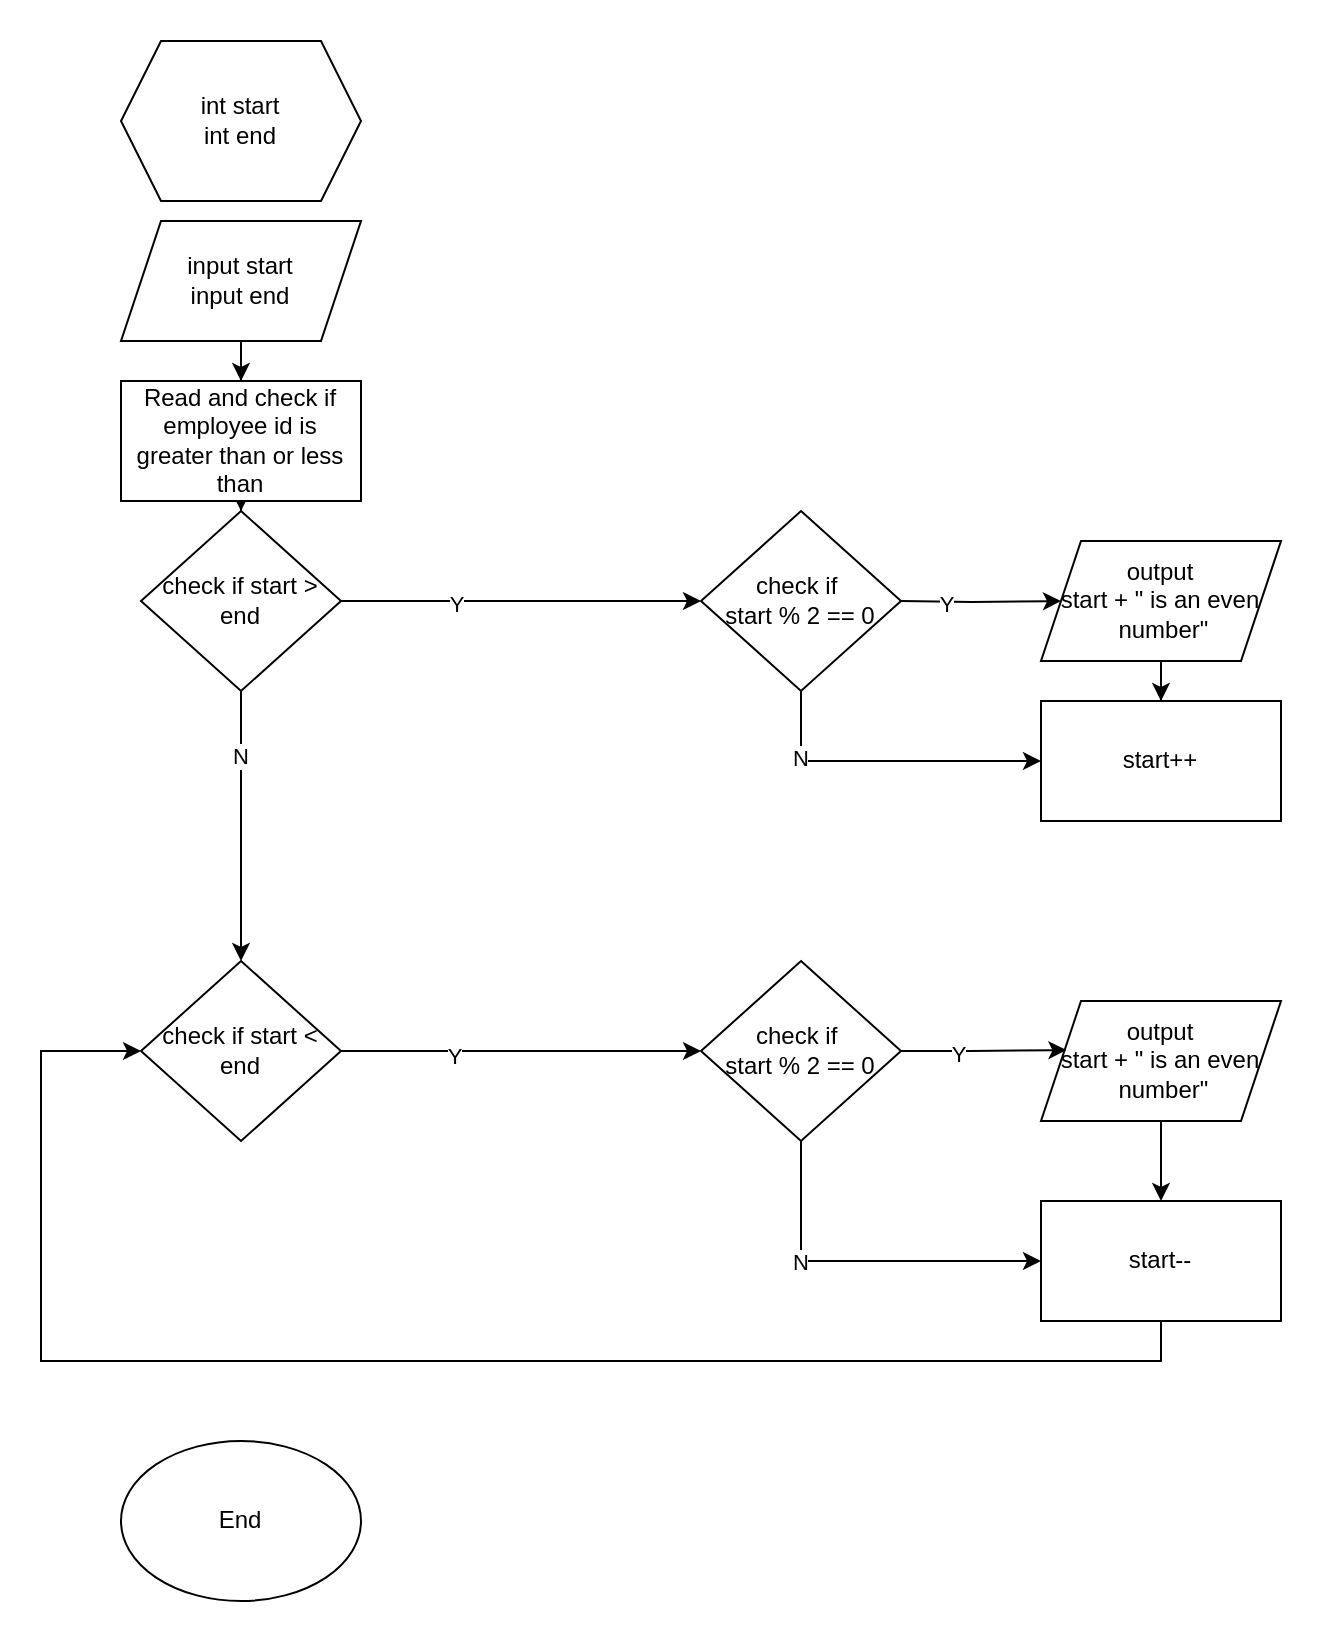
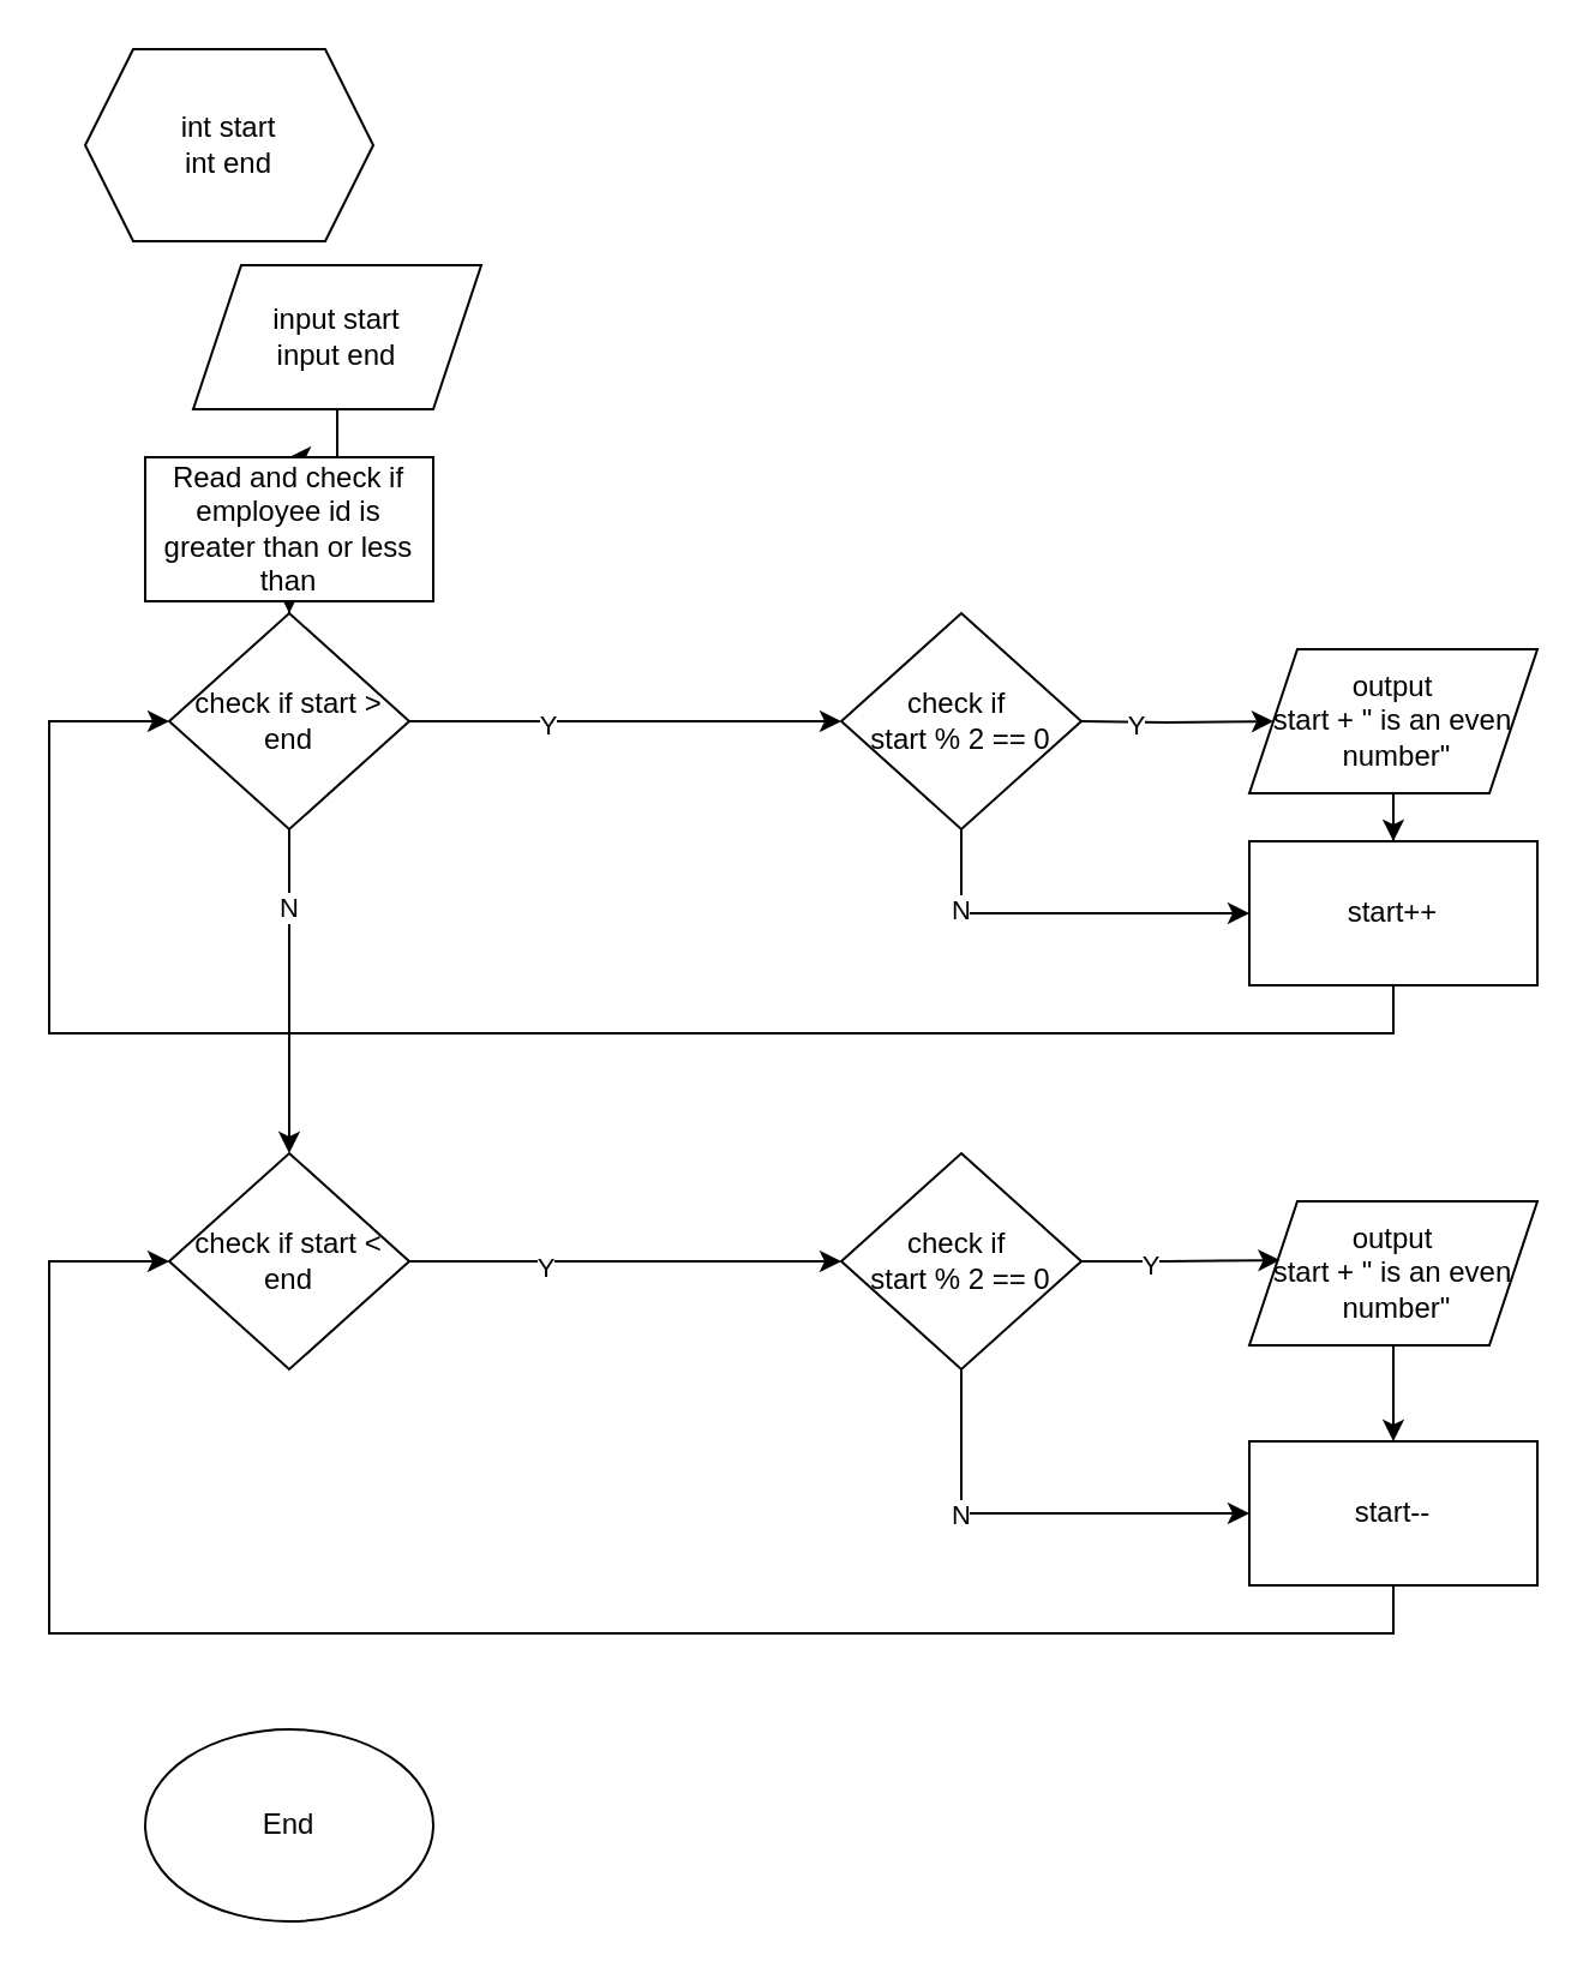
- <mxCell id="2" value="int start&lt;div&gt;int end&lt;/div&gt;" style="shape=hexagon;perimeter=hexagonPerimeter2;whiteSpace=wrap;html=1;fixedSize=1;" vertex="1" parent="1"><mxGeometry x="60" y="20" width="120" height="80" as="geometry" /></mxCell>
+ <mxCell id="2" value="int start&lt;div&gt;int end&lt;/div&gt;" style="shape=hexagon;perimeter=hexagonPerimeter2;whiteSpace=wrap;html=1;fixedSize=1;" vertex="1" parent="1"><mxGeometry x="35" y="20" width="120" height="80" as="geometry" /></mxCell>
- <mxCell id="4" value="input start&lt;div&gt;input end&lt;/div&gt;" style="shape=parallelogram;perimeter=parallelogramPerimeter;whiteSpace=wrap;html=1;fixedSize=1;" vertex="1" parent="1"><mxGeometry x="60" y="110" width="120" height="60" as="geometry" /></mxCell>
+ <mxCell id="4" value="input start&lt;div&gt;input end&lt;/div&gt;" style="shape=parallelogram;perimeter=parallelogramPerimeter;whiteSpace=wrap;html=1;fixedSize=1;" vertex="1" parent="1"><mxGeometry x="80" y="110" width="120" height="60" as="geometry" /></mxCell>
+ <mxCell id="19" style="edgeStyle=orthogonalEdgeStyle;rounded=0;orthogonalLoop=1;jettySize=auto;html=1;entryX=0;entryY=0.5;entryDx=0;entryDy=0;" edge="1" parent="1" source="20" target="11"><mxGeometry relative="1" as="geometry"><mxPoint x="20" y="290" as="targetPoint" /><Array as="points"><mxPoint x="580" y="430" /><mxPoint x="20" y="430" /><mxPoint x="20" y="300" /></Array></mxGeometry></mxCell>
